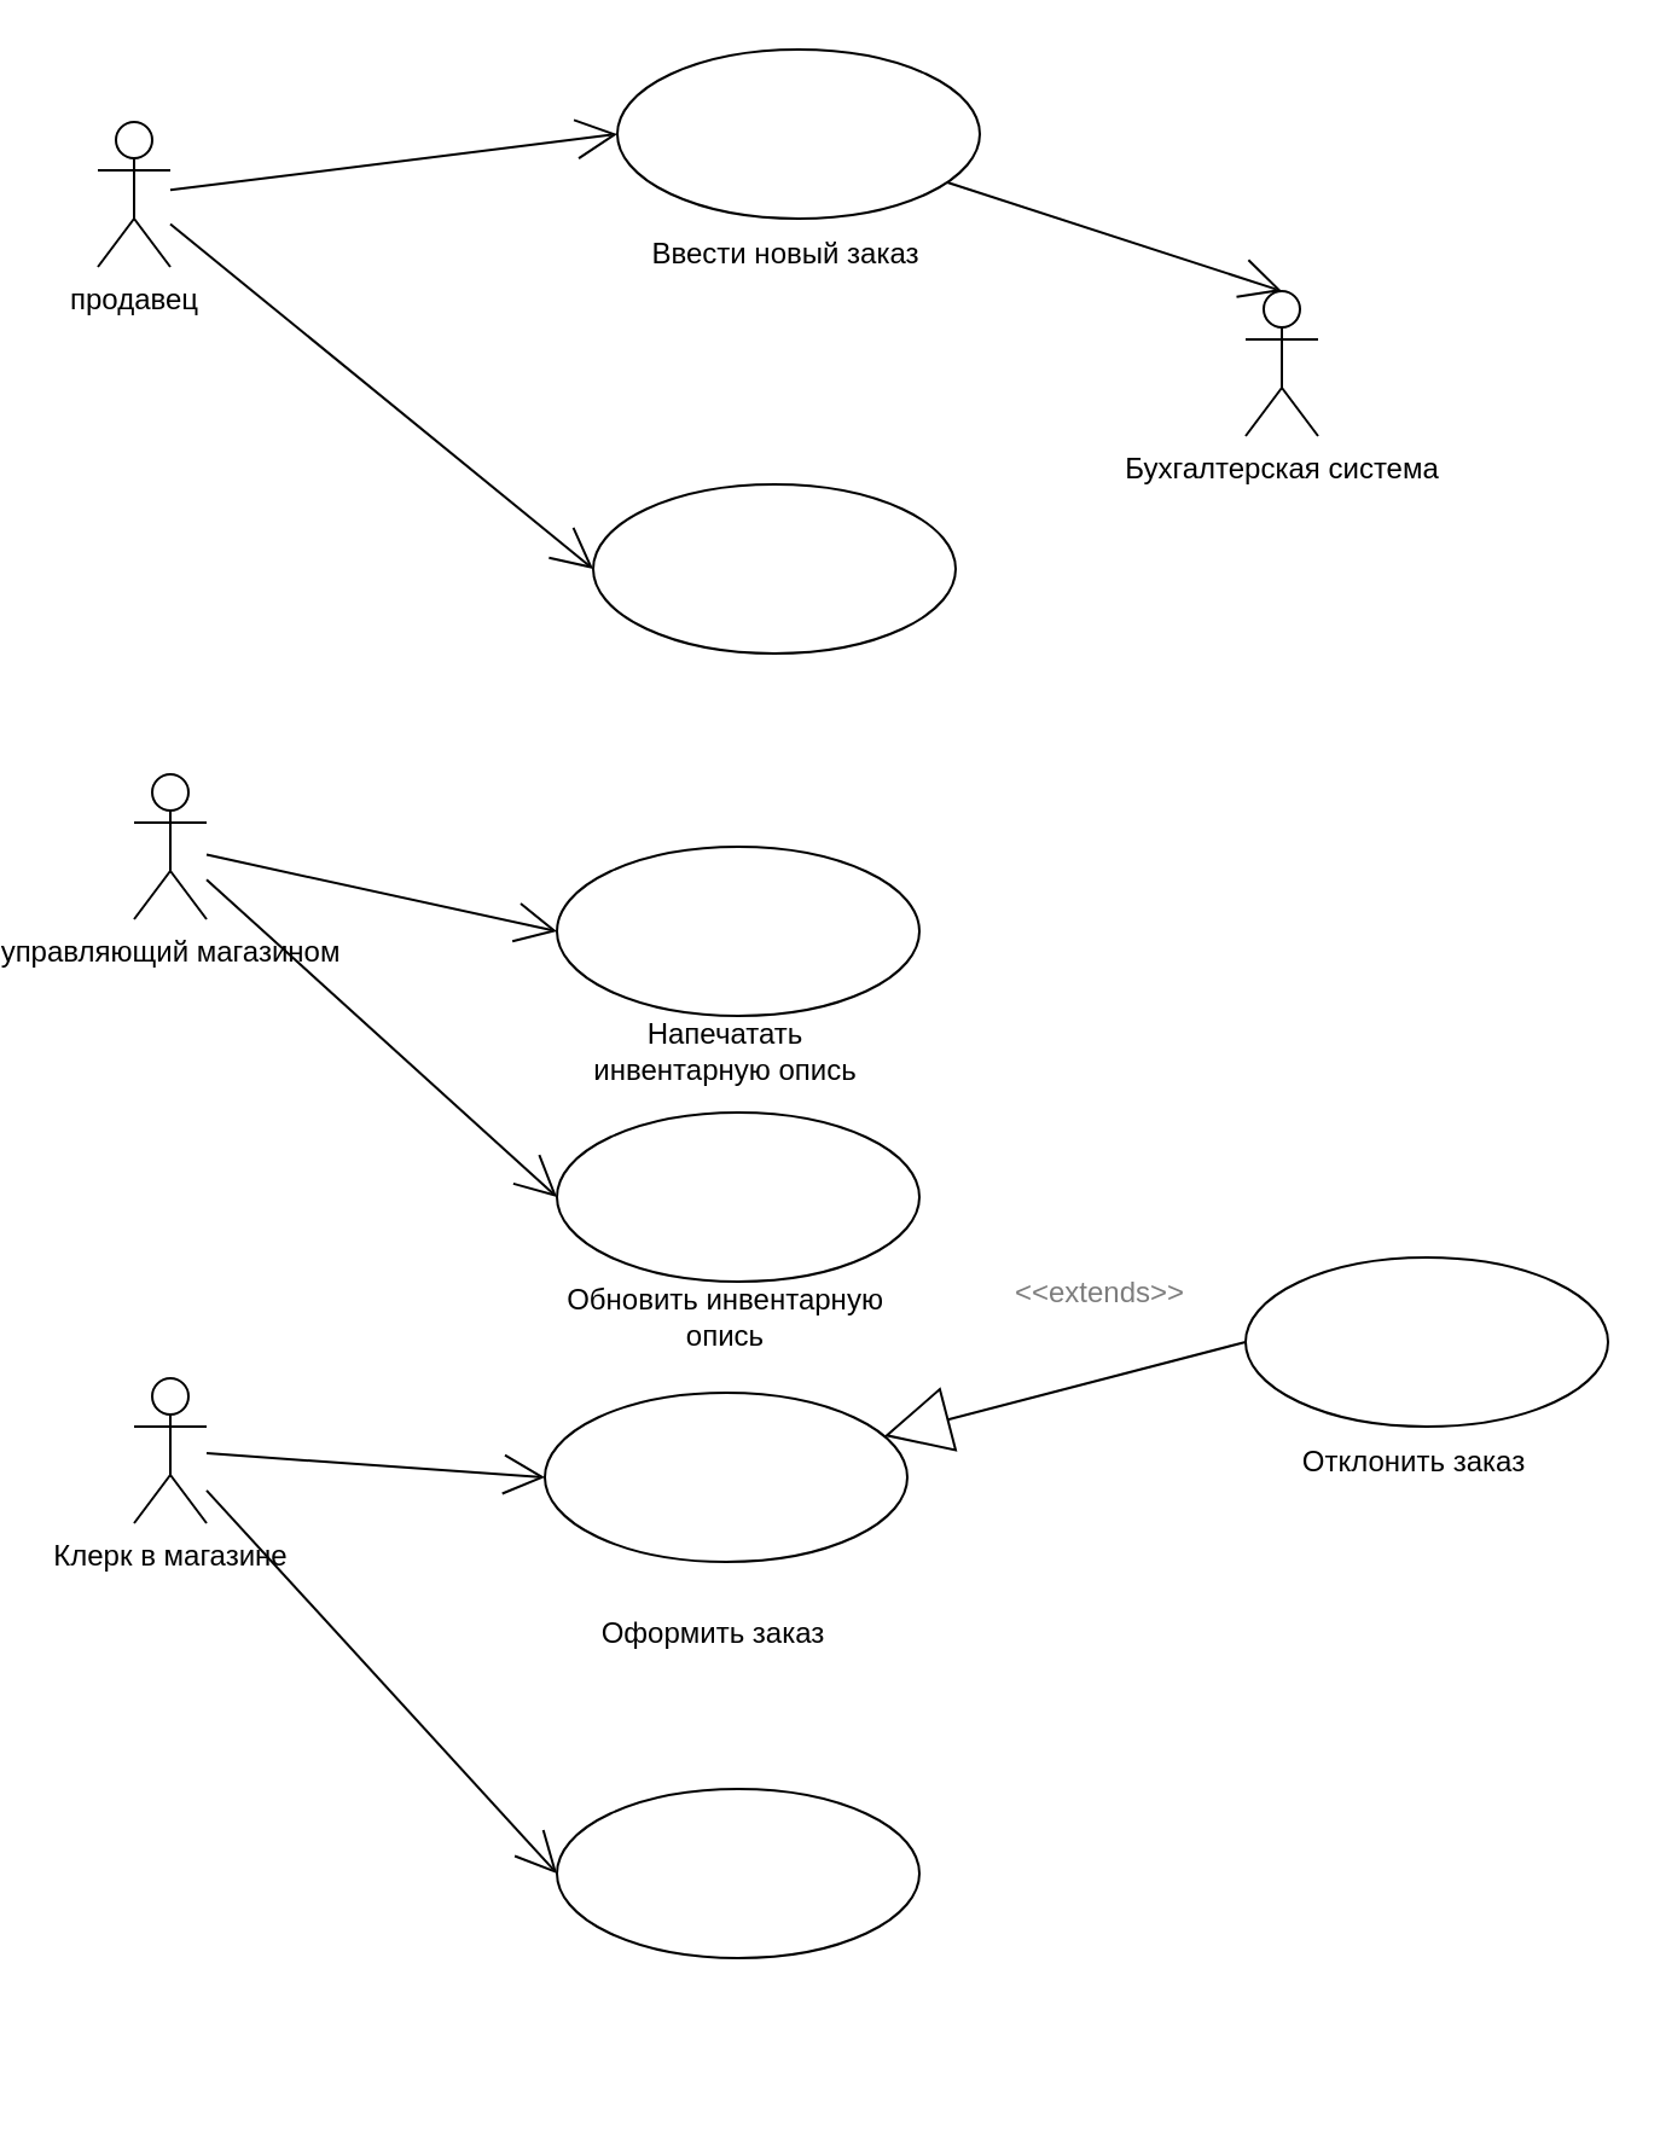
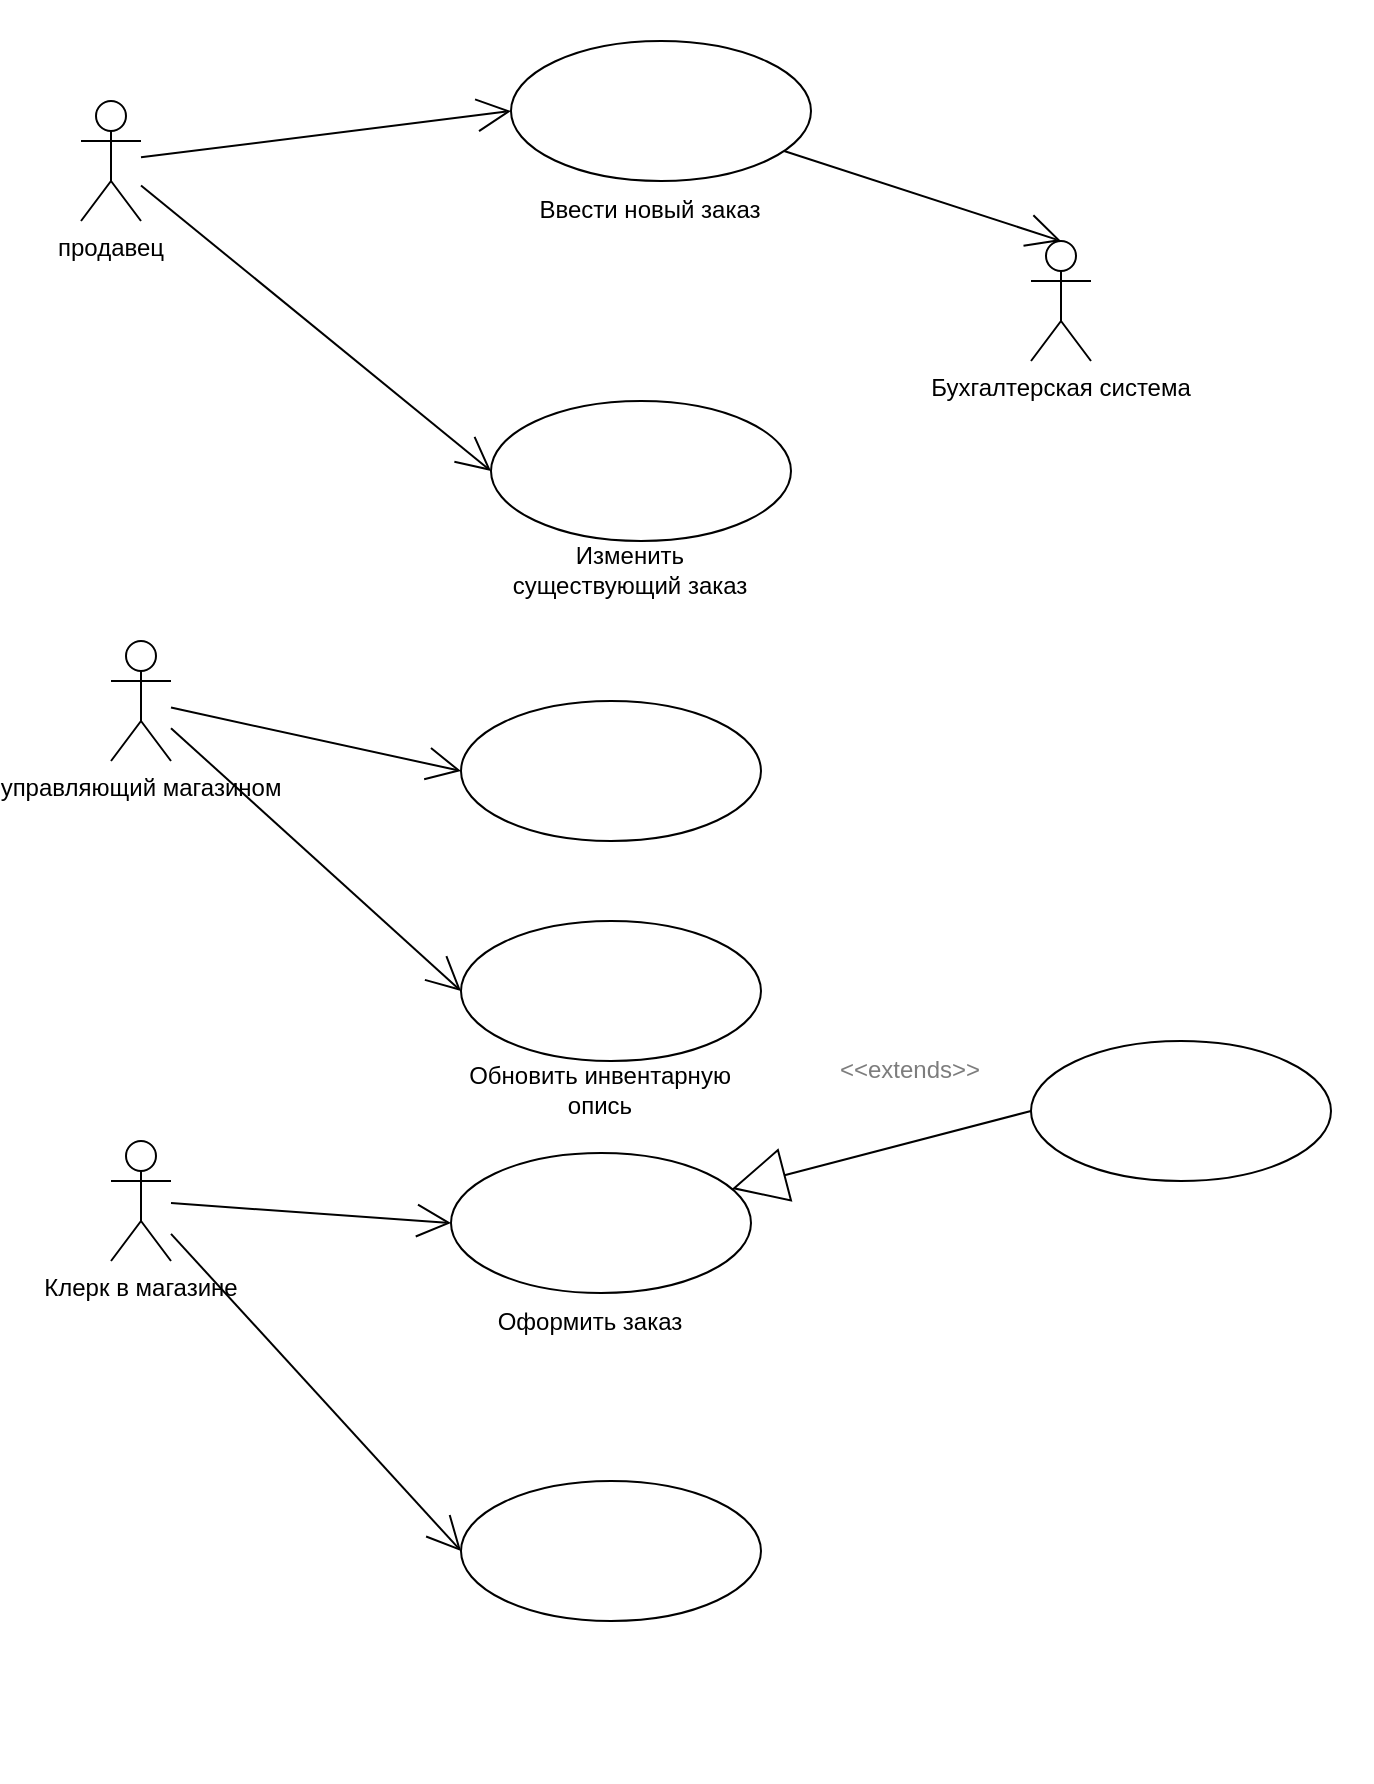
+ <mxCell id="12" value="Изменить существующий заказ" style="text;html=1;strokeColor=none;fillColor=none;align=center;verticalAlign=middle;whiteSpace=wrap;rounded=0;" vertex="1" parent="10"><mxGeometry x="30" y="70" width="140" height="30" as="geometry" /></mxCell>
- <mxCell id="18" value="Напечатать инвентарную опись" style="text;html=1;strokeColor=none;fillColor=none;align=center;verticalAlign=middle;whiteSpace=wrap;rounded=0;" vertex="1" parent="16"><mxGeometry x="30" y="70" width="140" height="30" as="geometry" /></mxCell>
- <mxCell id="30" value="Отклонить заказ" style="text;html=1;strokeColor=none;fillColor=none;align=center;verticalAlign=middle;whiteSpace=wrap;rounded=0;" vertex="1" parent="28"><mxGeometry x="30" y="70" width="140" height="30" as="geometry" /></mxCell>
- <mxCell id="27" value="Оформить заказ" style="text;html=1;strokeColor=none;fillColor=none;align=center;verticalAlign=middle;whiteSpace=wrap;rounded=0;" vertex="1" parent="25"><mxGeometry x="30" y="85" width="140" height="30" as="geometry" /></mxCell>
+ <mxCell id="27" value="Оформить заказ" style="text;html=1;strokeColor=none;fillColor=none;align=center;verticalAlign=middle;whiteSpace=wrap;rounded=0;" vertex="1" parent="25"><mxGeometry x="30" y="70" width="140" height="30" as="geometry" /></mxCell>
